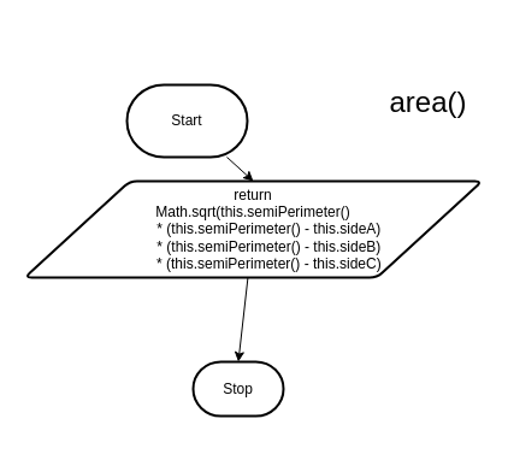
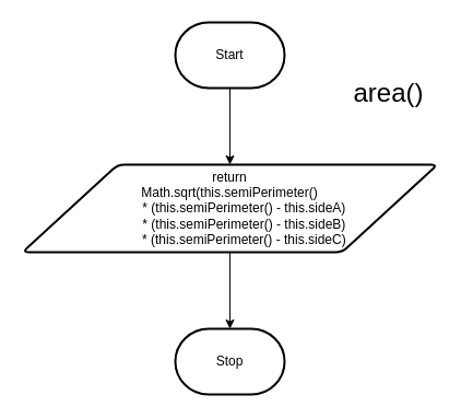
- <mxCell id="3" value="Start" style="strokeWidth=2;html=1;shape=mxgraph.flowchart.terminator;whiteSpace=wrap;" vertex="1" parent="1"><mxGeometry x="105" y="70" width="100" height="60" as="geometry" /></mxCell>
+ <mxCell id="3" value="Start" style="strokeWidth=2;html=1;shape=mxgraph.flowchart.terminator;whiteSpace=wrap;" vertex="1" parent="1"><mxGeometry x="160" y="20" width="100" height="60" as="geometry" /></mxCell>
- <mxCell id="4" value="Stop" style="strokeWidth=2;html=1;shape=mxgraph.flowchart.terminator;whiteSpace=wrap;" vertex="1" parent="1"><mxGeometry x="160" y="300" width="75" height="45" as="geometry" /></mxCell>
+ <mxCell id="4" value="Stop" style="strokeWidth=2;html=1;shape=mxgraph.flowchart.terminator;whiteSpace=wrap;" vertex="1" parent="1"><mxGeometry x="160" y="300" width="100" height="60" as="geometry" /></mxCell>
